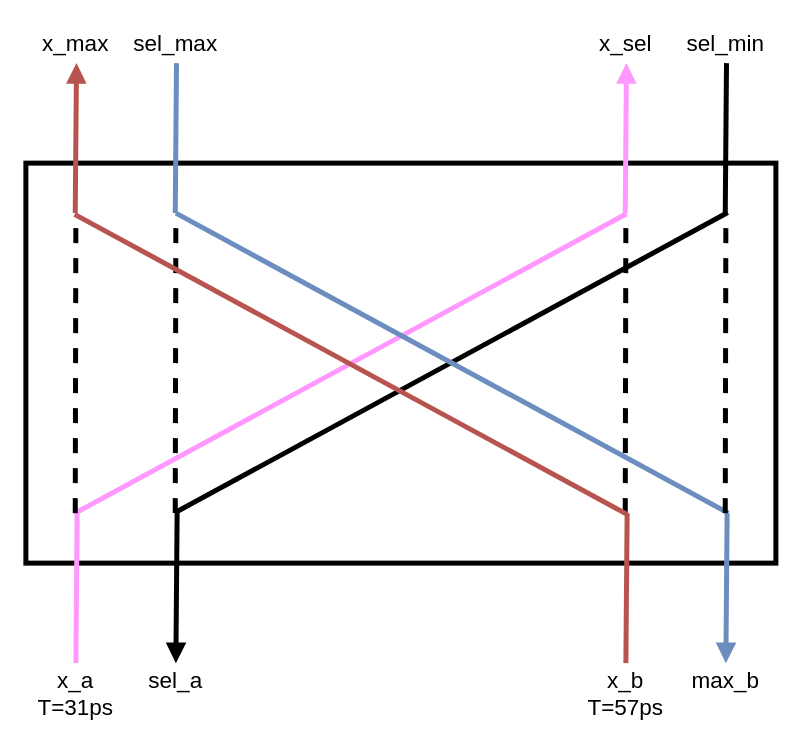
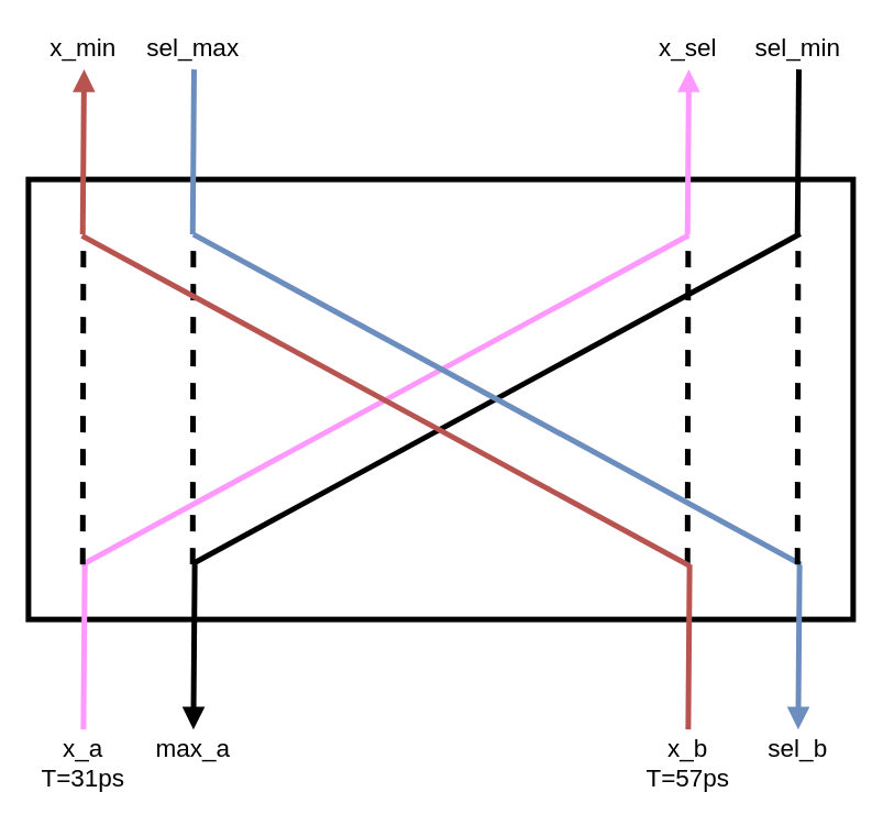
- <mxCell id="22" value="x_max" style="text;html=1;align=center;verticalAlign=middle;whiteSpace=wrap;rounded=0;fontSize=18;" vertex="1" parent="1"><mxGeometry x="30" y="20" width="60" height="30" as="geometry" /></mxCell>
+ <mxCell id="22" value="x_min" style="text;html=1;align=center;verticalAlign=middle;whiteSpace=wrap;rounded=0;fontSize=18;" vertex="1" parent="1"><mxGeometry x="30" y="20" width="60" height="30" as="geometry" /></mxCell>
- <mxCell id="19" value="&lt;div&gt;sel_a&lt;/div&gt;&lt;div&gt;&lt;br&gt;&lt;/div&gt;" style="text;html=1;align=center;verticalAlign=middle;whiteSpace=wrap;rounded=0;fontSize=18;" vertex="1" parent="1"><mxGeometry x="110" y="540" width="60" height="30" as="geometry" /></mxCell>
+ <mxCell id="19" value="&lt;div&gt;max_a&lt;/div&gt;&lt;div&gt;&lt;br&gt;&lt;/div&gt;" style="text;html=1;align=center;verticalAlign=middle;whiteSpace=wrap;rounded=0;fontSize=18;" vertex="1" parent="1"><mxGeometry x="110" y="540" width="60" height="30" as="geometry" /></mxCell>
- <mxCell id="21" value="&lt;div&gt;max_b&lt;/div&gt;&lt;div&gt;&lt;br&gt;&lt;/div&gt;" style="text;html=1;align=center;verticalAlign=middle;whiteSpace=wrap;rounded=0;fontSize=18;" vertex="1" parent="1"><mxGeometry x="550" y="540" width="60" height="30" as="geometry" /></mxCell>
+ <mxCell id="21" value="&lt;div&gt;sel_b&lt;/div&gt;&lt;div&gt;&lt;br&gt;&lt;/div&gt;" style="text;html=1;align=center;verticalAlign=middle;whiteSpace=wrap;rounded=0;fontSize=18;" vertex="1" parent="1"><mxGeometry x="550" y="540" width="60" height="30" as="geometry" /></mxCell>
